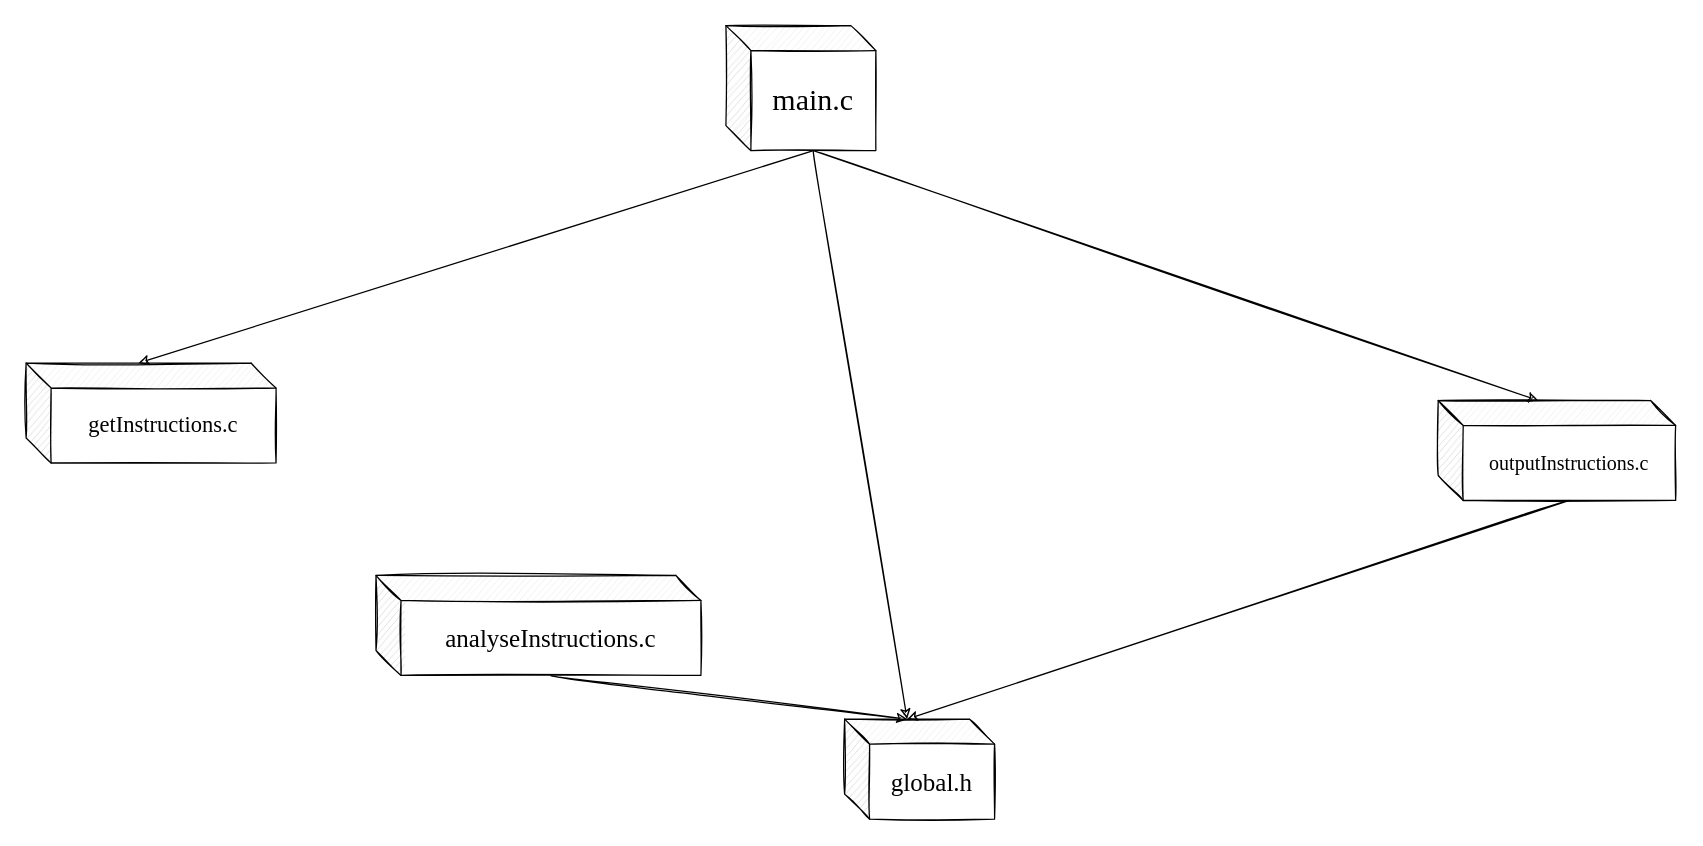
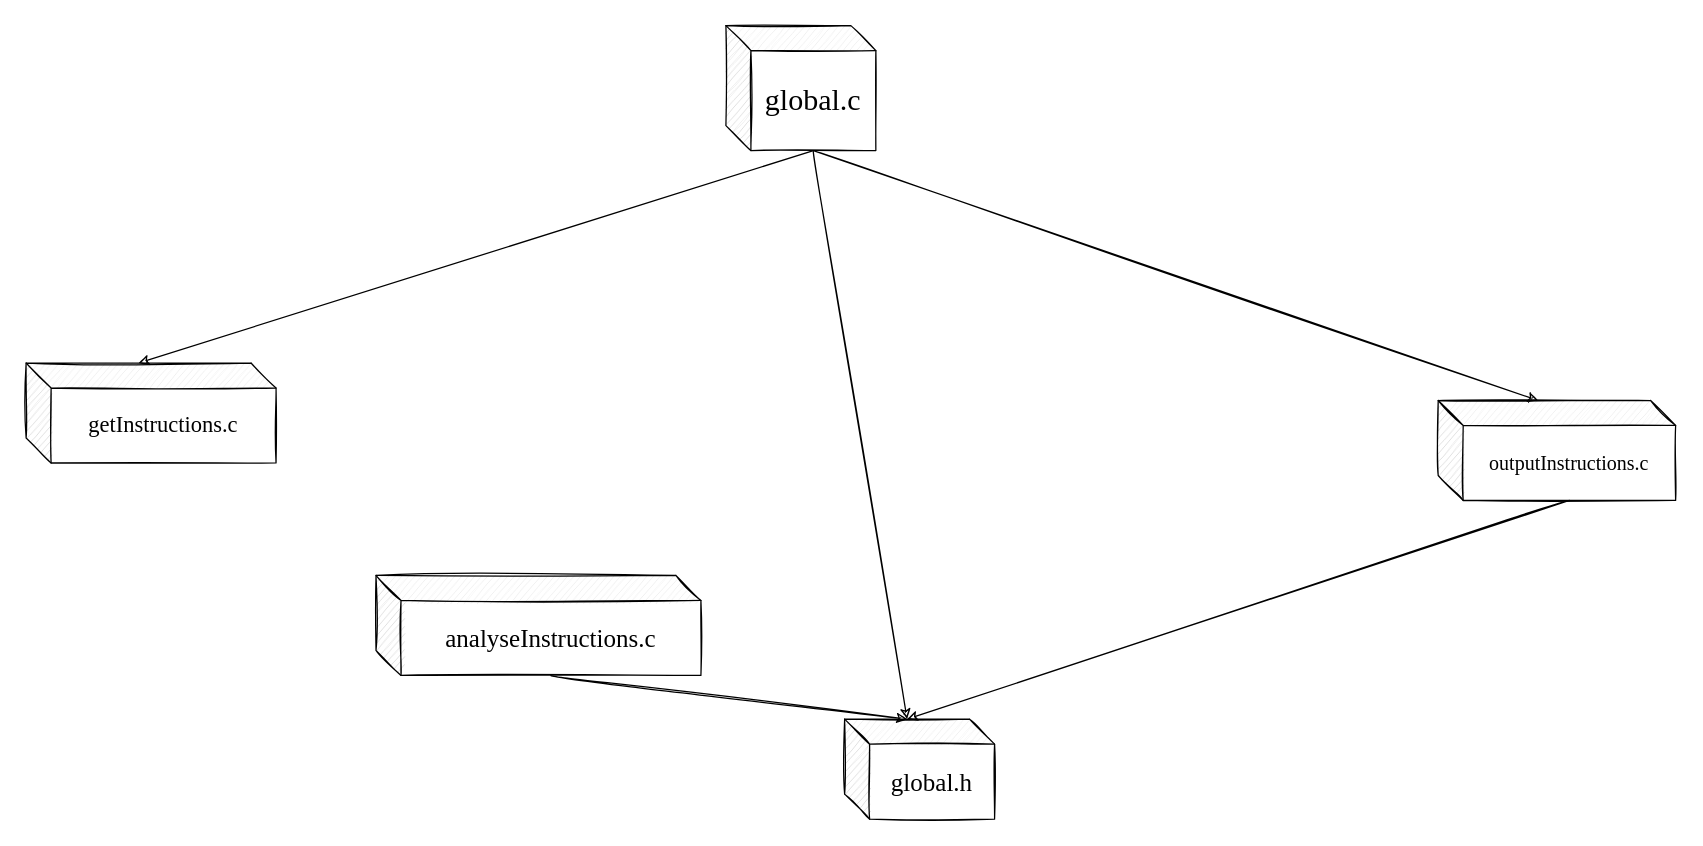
- <mxCell id="4" value="&lt;pre&gt;&lt;font face=&quot;Comic Sans MS&quot; size=&quot;1&quot;&gt;&lt;span style=&quot;font-size: 24px&quot;&gt;main.c&lt;/span&gt;&lt;/font&gt;&lt;/pre&gt;" style="shape=cube;whiteSpace=wrap;html=1;boundedLbl=1;backgroundOutline=1;darkOpacity=0.05;darkOpacity2=0.1;sketch=1;rounded=1;" parent="1" vertex="1"><mxGeometry x="580" y="20" width="120" height="100" as="geometry" /></mxCell>
+ <mxCell id="4" value="&lt;pre&gt;&lt;font face=&quot;Comic Sans MS&quot; size=&quot;1&quot;&gt;&lt;span style=&quot;font-size: 24px&quot;&gt;global.c&lt;/span&gt;&lt;/font&gt;&lt;/pre&gt;" style="shape=cube;whiteSpace=wrap;html=1;boundedLbl=1;backgroundOutline=1;darkOpacity=0.05;darkOpacity2=0.1;sketch=1;rounded=1;" parent="1" vertex="1"><mxGeometry x="580" y="20" width="120" height="100" as="geometry" /></mxCell>
